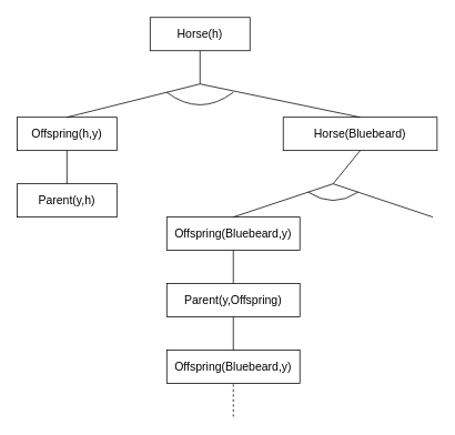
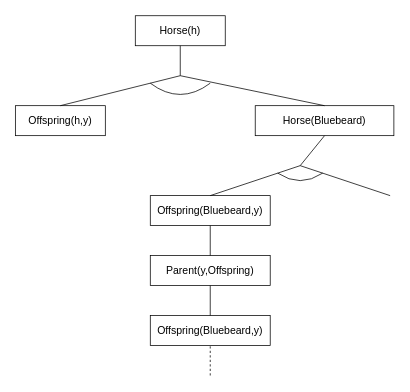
- <mxCell id="13" value="" style="endArrow=none;html=1;fontSize=14;entryX=0.5;entryY=1;entryDx=0;entryDy=0;exitX=0.5;exitY=0;exitDx=0;exitDy=0;" edge="1" parent="1" source="4" target="3"><mxGeometry width="50" height="50" relative="1" as="geometry"><mxPoint x="100" y="250" as="sourcePoint" /><mxPoint x="150" y="200" as="targetPoint" /></mxGeometry></mxCell>
- <mxCell id="4" value="Parent(y,h)" style="rounded=0;whiteSpace=wrap;html=1;fontSize=14;" parent="1" vertex="1"><mxGeometry x="20" y="220" width="120" height="40" as="geometry" /></mxCell>
